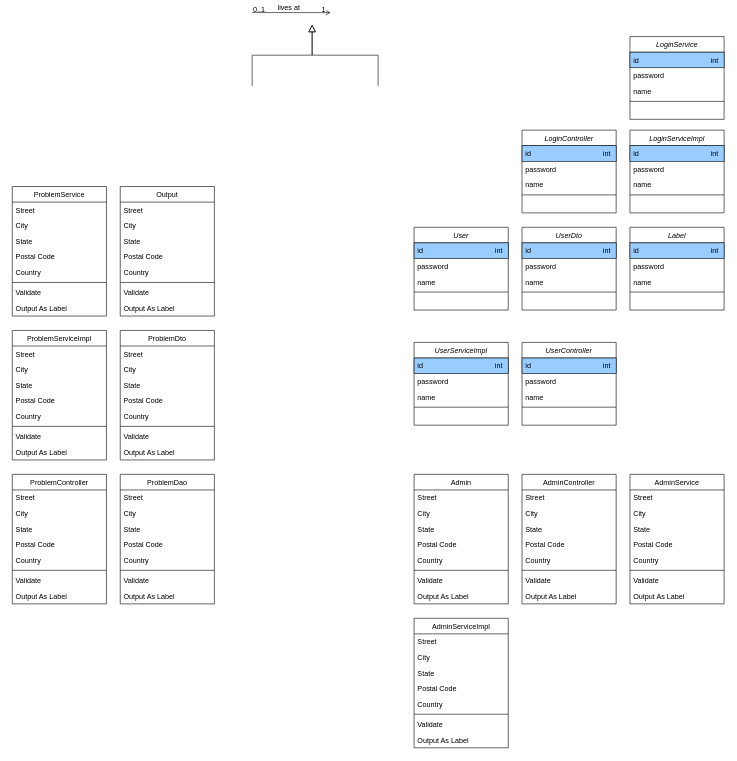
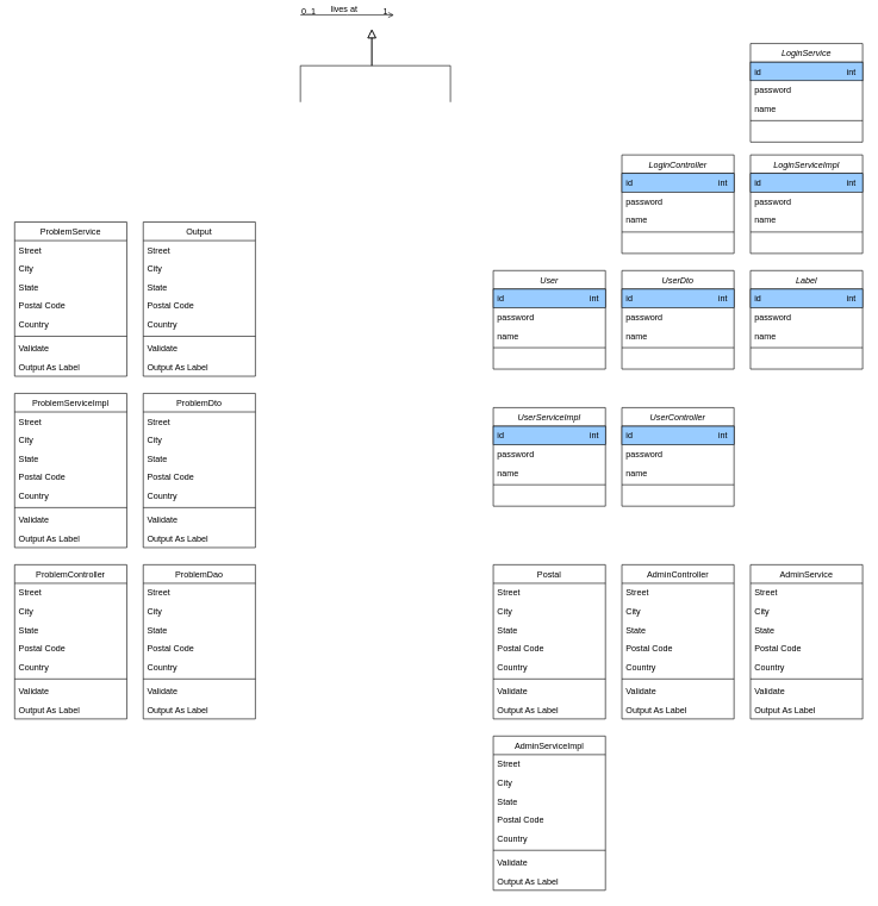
- <mxCell id="75" value="Admin" style="swimlane;fontStyle=0;align=center;verticalAlign=top;childLayout=stackLayout;horizontal=1;startSize=26;horizontalStack=0;resizeParent=1;resizeLast=0;collapsible=1;marginBottom=0;rounded=0;shadow=0;strokeWidth=1;" vertex="1" parent="1"><mxGeometry x="690" y="790" width="157" height="216" as="geometry"><mxRectangle x="550" y="140" width="160" height="26" as="alternateBounds" /></mxGeometry></mxCell>
+ <mxCell id="75" value="Postal" style="swimlane;fontStyle=0;align=center;verticalAlign=top;childLayout=stackLayout;horizontal=1;startSize=26;horizontalStack=0;resizeParent=1;resizeLast=0;collapsible=1;marginBottom=0;rounded=0;shadow=0;strokeWidth=1;" vertex="1" parent="1"><mxGeometry x="690" y="790" width="157" height="216" as="geometry"><mxRectangle x="550" y="140" width="160" height="26" as="alternateBounds" /></mxGeometry></mxCell>
